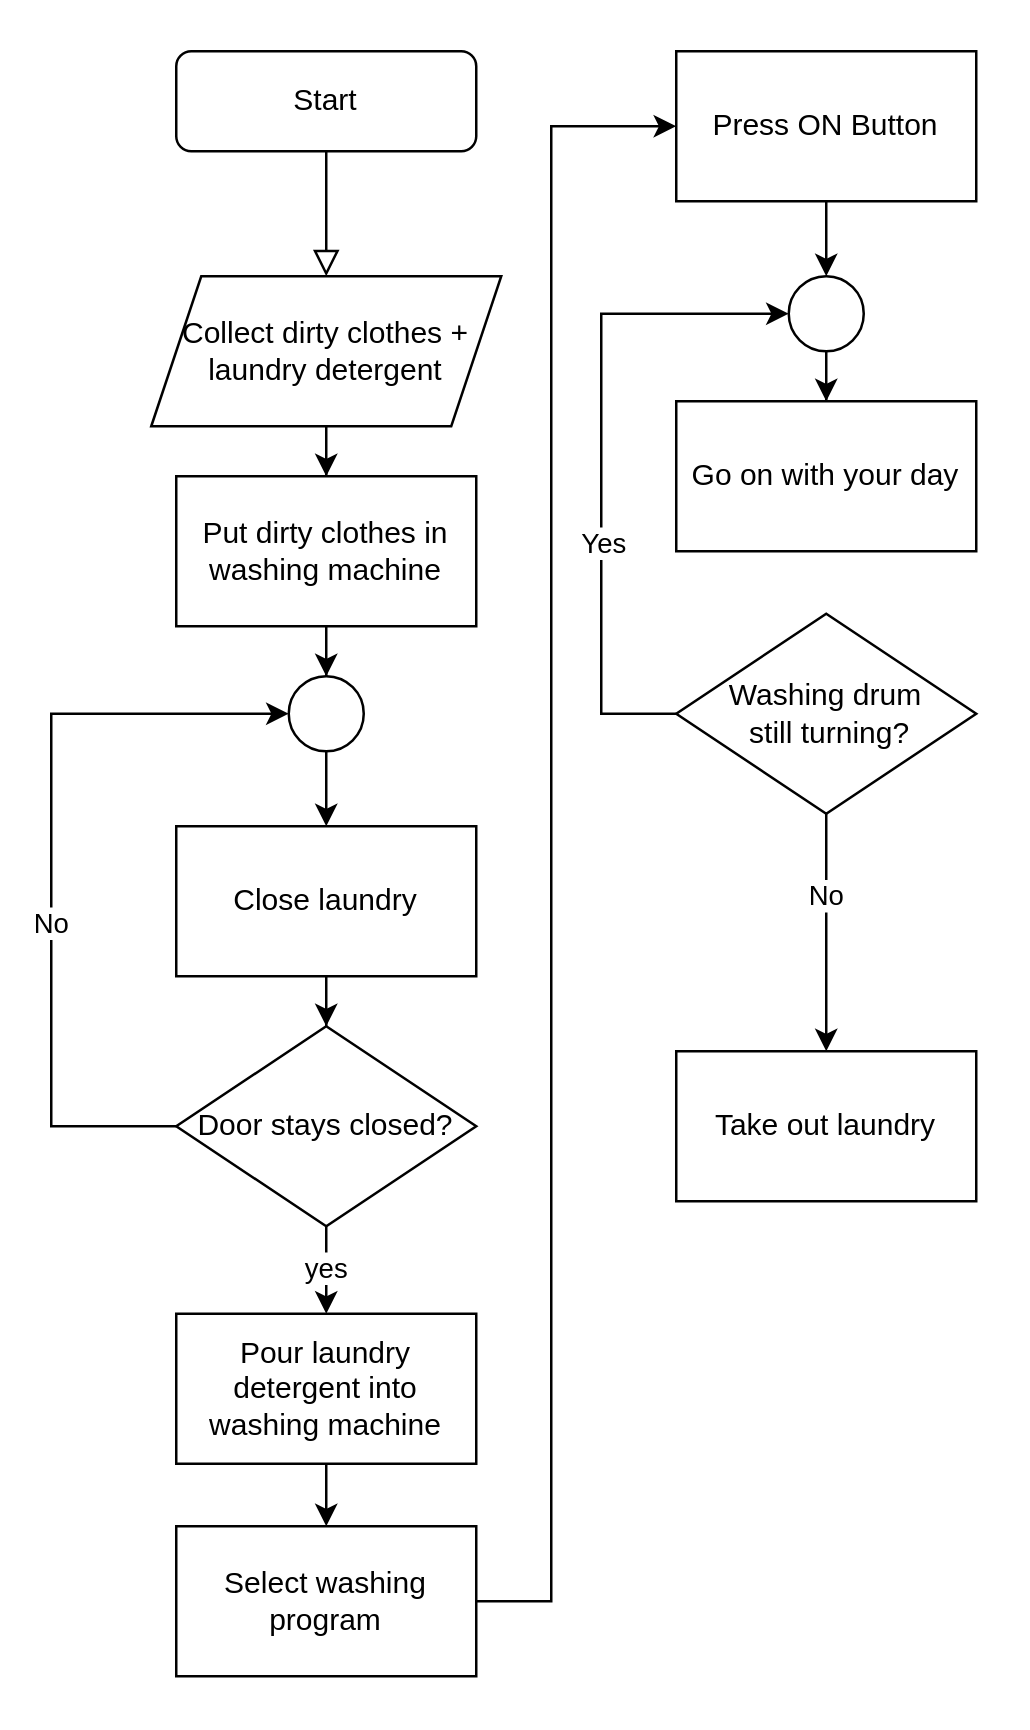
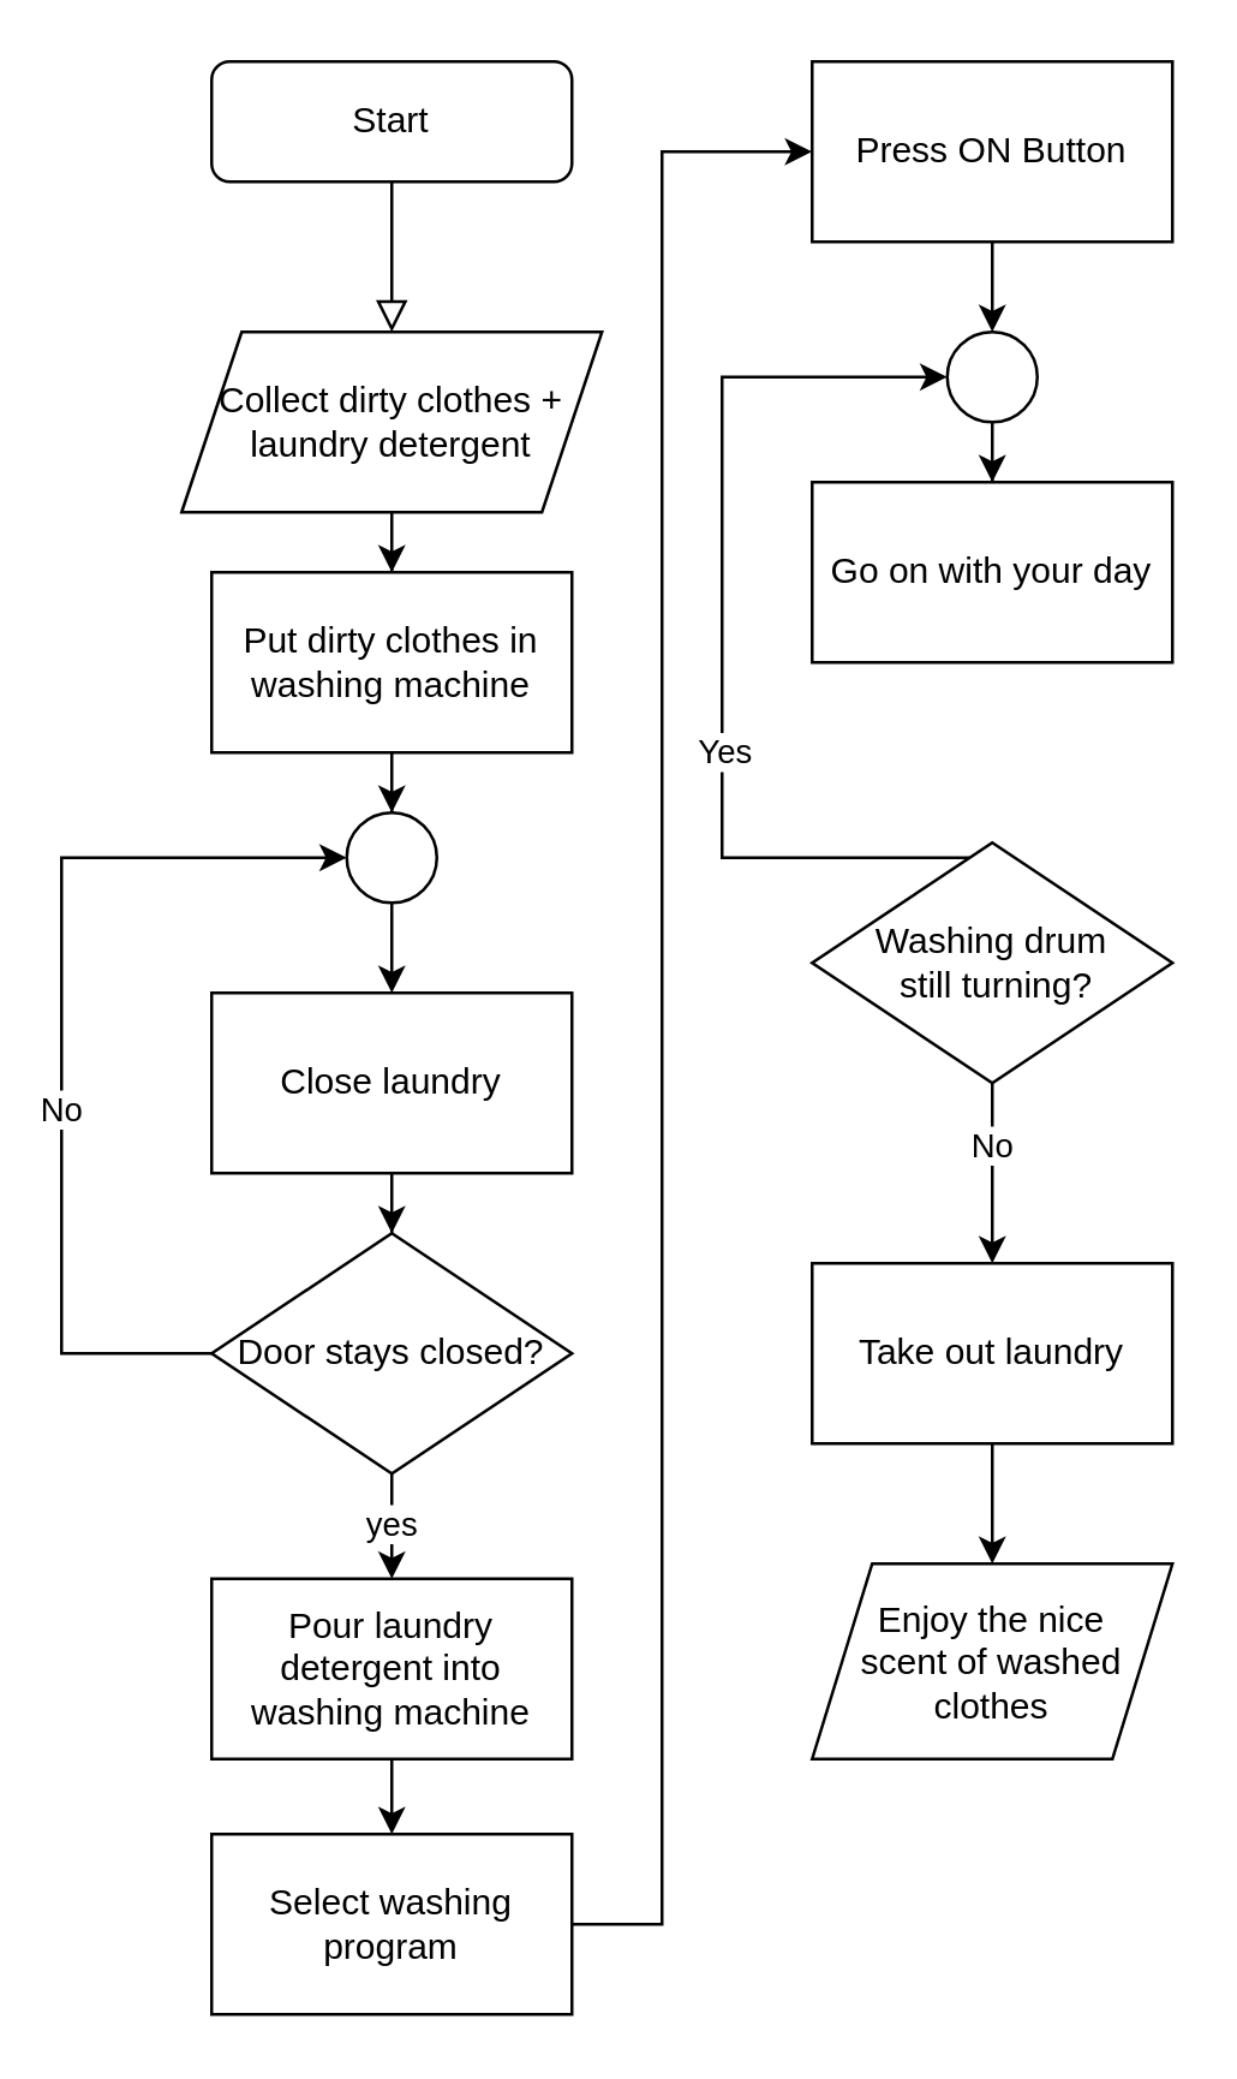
- <mxCell id="29" value="Washing drum&lt;br&gt;&amp;nbsp;still turning?" style="rhombus;whiteSpace=wrap;html=1;" vertex="1" parent="1"><mxGeometry x="270" y="245" width="120" height="80" as="geometry" /></mxCell>
+ <mxCell id="29" value="Washing drum&lt;br&gt;&amp;nbsp;still turning?" style="rhombus;whiteSpace=wrap;html=1;" vertex="1" parent="1"><mxGeometry x="270" y="280" width="120" height="80" as="geometry" /></mxCell>
+ <mxCell id="30" style="edgeStyle=orthogonalEdgeStyle;rounded=0;orthogonalLoop=1;jettySize=auto;html=1;" edge="1" parent="1" source="31" target="32"><mxGeometry relative="1" as="geometry"><mxPoint x="330" y="540" as="targetPoint" /></mxGeometry></mxCell>
+ <mxCell id="32" value="Enjoy the nice &lt;br&gt;scent of washed clothes" style="shape=parallelogram;perimeter=parallelogramPerimeter;whiteSpace=wrap;html=1;fixedSize=1;" vertex="1" parent="1"><mxGeometry x="270" y="520" width="120" height="65" as="geometry" /></mxCell>
